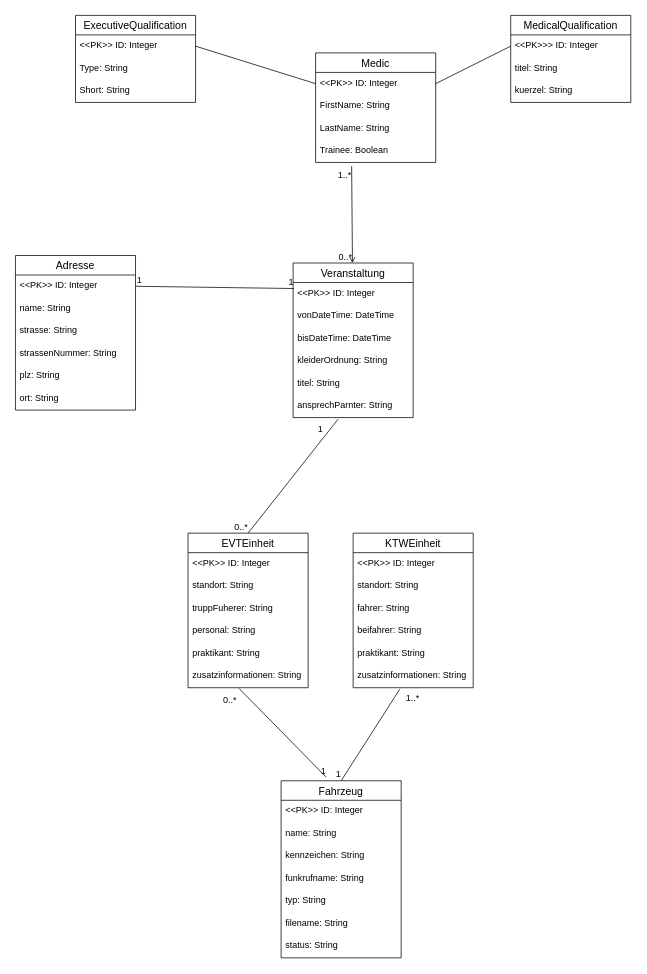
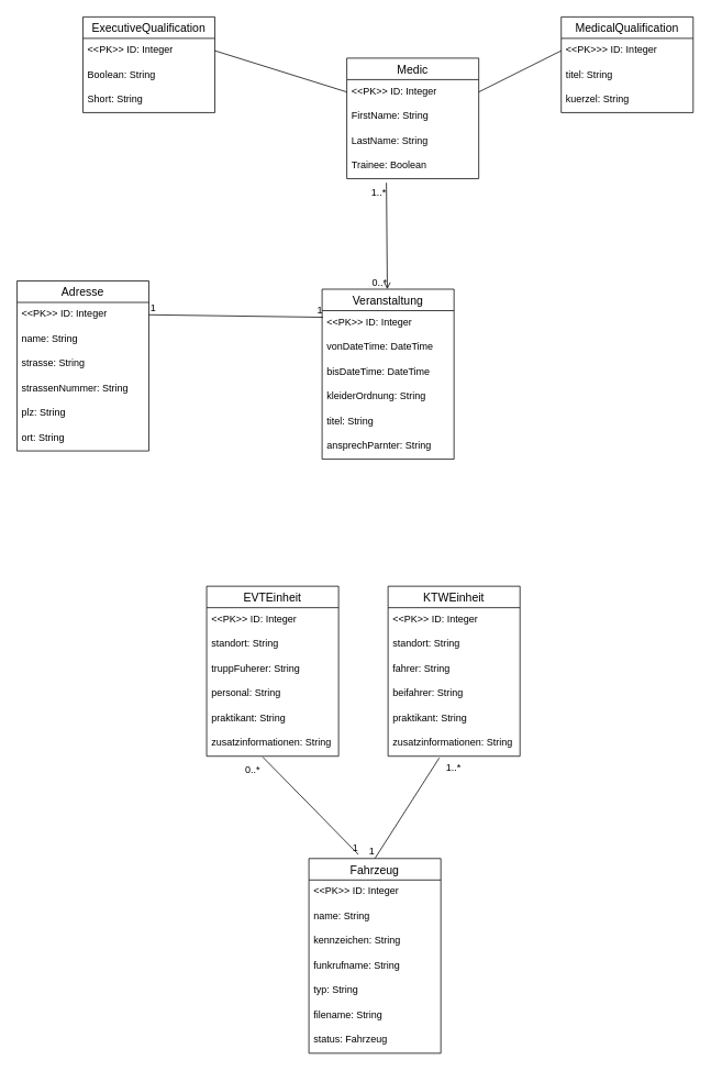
- <mxCell id="66" value="Type: String" style="text;strokeColor=none;fillColor=none;spacingLeft=4;spacingRight=4;overflow=hidden;rotatable=0;points=[[0,0.5],[1,0.5]];portConstraint=eastwest;fontSize=12;" vertex="1" parent="64"><mxGeometry y="56" width="160" height="30" as="geometry" /></mxCell>
+ <mxCell id="66" value="Boolean: String" style="text;strokeColor=none;fillColor=none;spacingLeft=4;spacingRight=4;overflow=hidden;rotatable=0;points=[[0,0.5],[1,0.5]];portConstraint=eastwest;fontSize=12;" vertex="1" parent="64"><mxGeometry y="56" width="160" height="30" as="geometry" /></mxCell>
- <mxCell id="32" value="" style="endArrow=none;html=1;rounded=0;entryX=0.375;entryY=1.067;entryDx=0;entryDy=0;entryPerimeter=0;exitX=0.5;exitY=0;exitDx=0;exitDy=0;" parent="1" source="25" target="18" edge="1"><mxGeometry relative="1" as="geometry"><mxPoint x="250" y="670" as="sourcePoint" /><mxPoint x="410" y="670" as="targetPoint" /></mxGeometry></mxCell>
- <mxCell id="33" value="0..*" style="resizable=0;html=1;align=left;verticalAlign=bottom;" parent="32" connectable="0" vertex="1"><mxGeometry x="-1" relative="1" as="geometry"><mxPoint x="-20" as="offset" /></mxGeometry></mxCell>
- <mxCell id="34" value="1" style="resizable=0;html=1;align=right;verticalAlign=bottom;" parent="32" connectable="0" vertex="1"><mxGeometry x="1" relative="1" as="geometry"><mxPoint x="-20.22" y="22.26" as="offset" /></mxGeometry></mxCell>
- <mxCell id="52" value="status: String" style="text;strokeColor=none;fillColor=none;spacingLeft=4;spacingRight=4;overflow=hidden;rotatable=0;points=[[0,0.5],[1,0.5]];portConstraint=eastwest;fontSize=12;" parent="45" vertex="1"><mxGeometry y="206" width="160" height="30" as="geometry" /></mxCell>
+ <mxCell id="52" value="status: Fahrzeug" style="text;strokeColor=none;fillColor=none;spacingLeft=4;spacingRight=4;overflow=hidden;rotatable=0;points=[[0,0.5],[1,0.5]];portConstraint=eastwest;fontSize=12;" parent="45" vertex="1"><mxGeometry y="206" width="160" height="30" as="geometry" /></mxCell>
